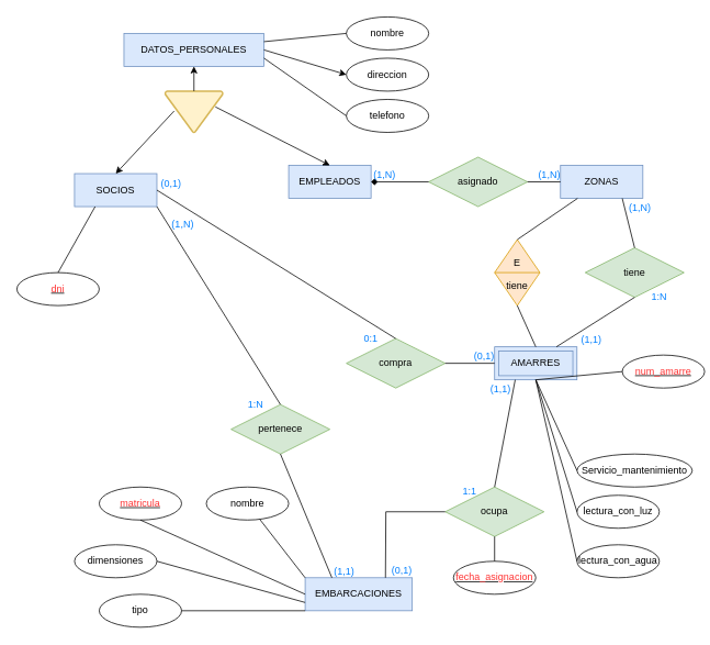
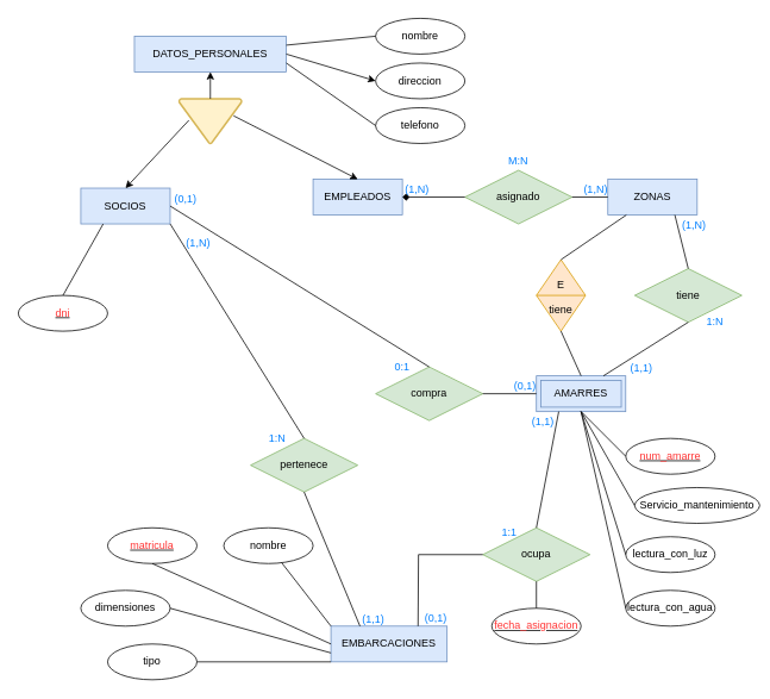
+ <mxCell id="70" value="&lt;div style=&quot;text-align: right&quot;&gt;&lt;font color=&quot;#007fff&quot;&gt;M:N&lt;/font&gt;&lt;/div&gt;" style="text;html=1;strokeColor=none;fillColor=none;align=center;verticalAlign=middle;whiteSpace=wrap;rounded=0;" vertex="1" parent="1"><mxGeometry x="560" y="170" width="40" height="20" as="geometry" /></mxCell>
- <mxCell id="34" value="&lt;font color=&quot;#ff3333&quot;&gt;num_amarre&lt;/font&gt;" style="ellipse;whiteSpace=wrap;html=1;align=center;fontStyle=4;" vertex="1" parent="1"><mxGeometry x="755" y="430" width="100" height="40" as="geometry" /></mxCell>
+ <mxCell id="34" value="&lt;font color=&quot;#ff3333&quot;&gt;num_amarre&lt;/font&gt;" style="ellipse;whiteSpace=wrap;html=1;align=center;fontStyle=4;" vertex="1" parent="1"><mxGeometry x="700" y="490" width="100" height="40" as="geometry" /></mxCell>
- <mxCell id="33" value="Servicio_mantenimiento" style="ellipse;whiteSpace=wrap;html=1;align=center;" vertex="1" parent="1"><mxGeometry x="700" y="550" width="140" height="40" as="geometry" /></mxCell>
+ <mxCell id="33" value="Servicio_mantenimiento" style="ellipse;whiteSpace=wrap;html=1;align=center;" vertex="1" parent="1"><mxGeometry x="710" y="545" width="140" height="40" as="geometry" /></mxCell>
